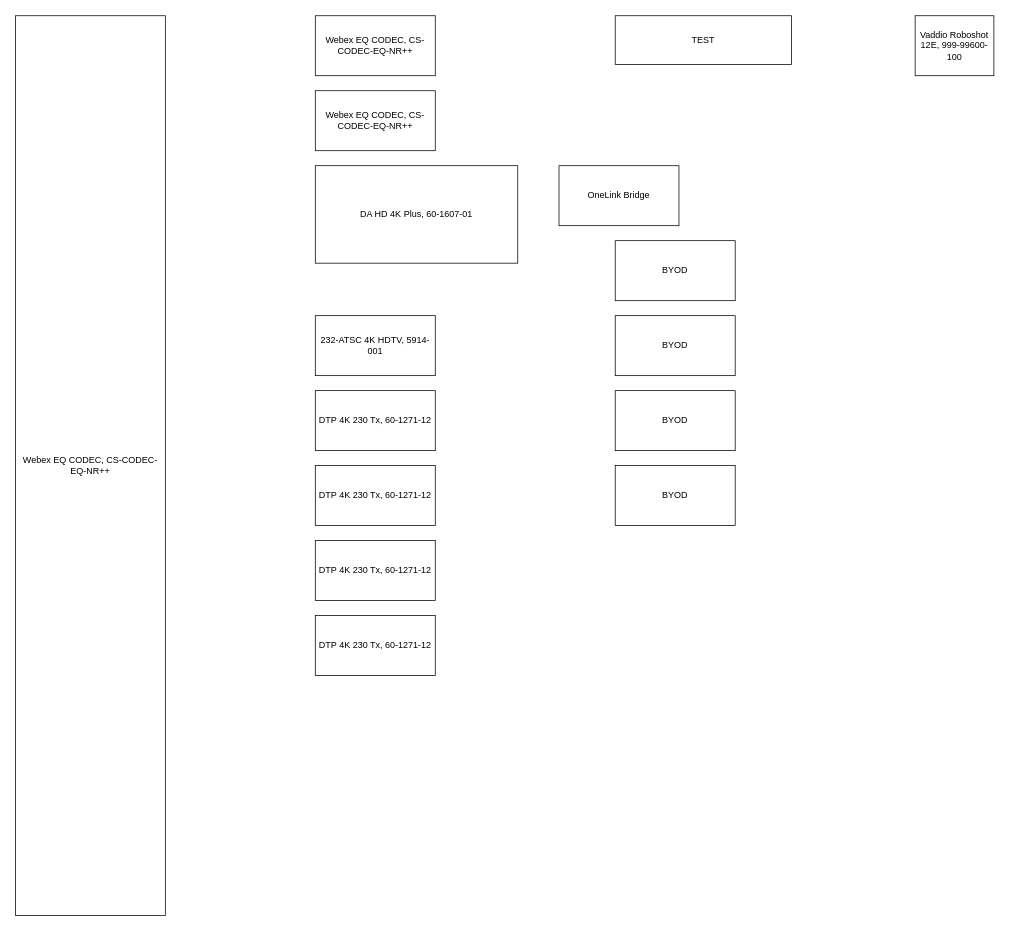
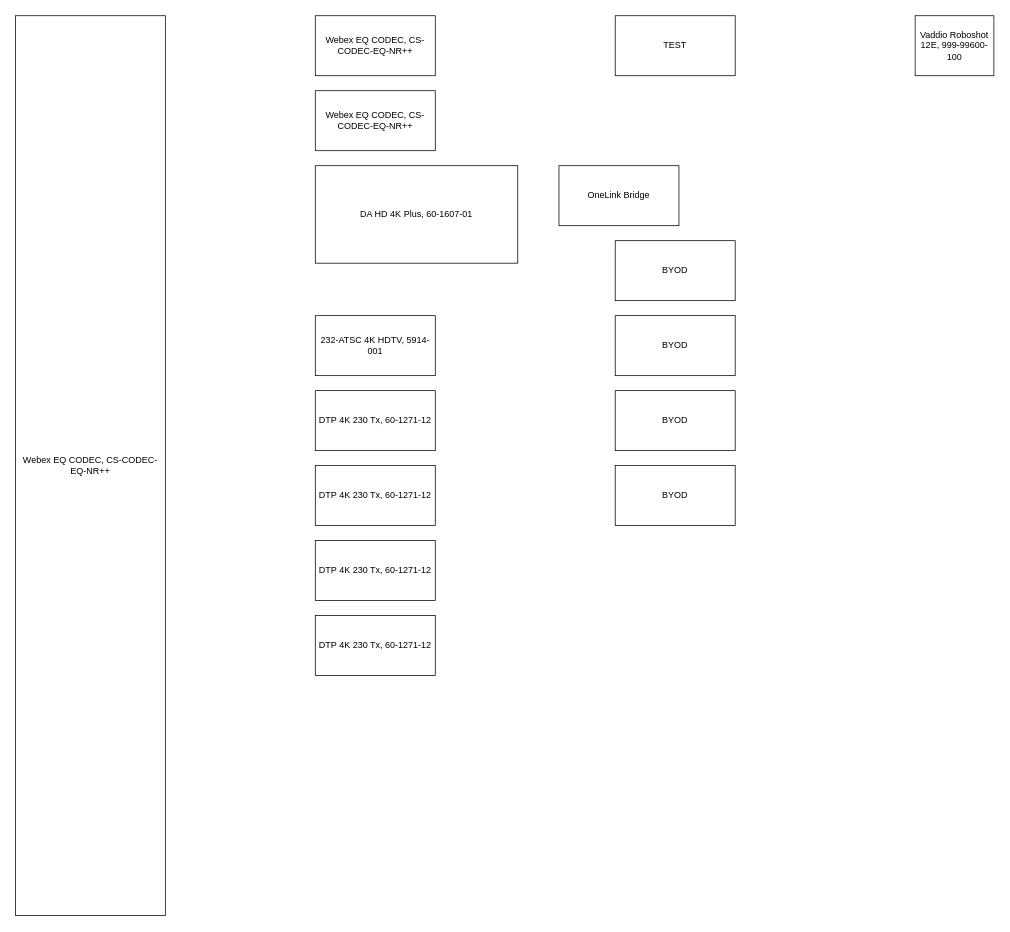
- <mxCell id="11" value="TEST" style="rounded=0;whiteSpace=wrap;html=1;" parent="1" connectable="" edge="" vertex="1"><mxGeometry x="820" y="20" width="235" height="65" relative="" as="geometry" /></mxCell>
+ <mxCell id="11" value="TEST" style="rounded=0;whiteSpace=wrap;html=1;" parent="1" connectable="" edge="" vertex="1"><mxGeometry x="820" y="20" width="160" height="80" relative="" as="geometry" /></mxCell>
